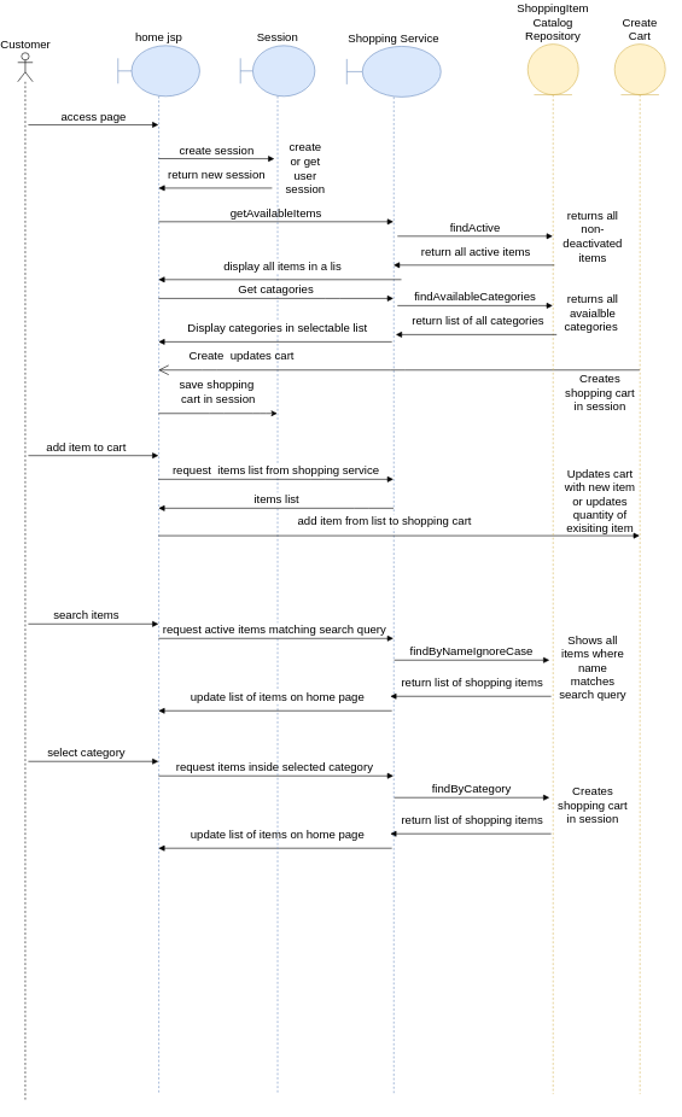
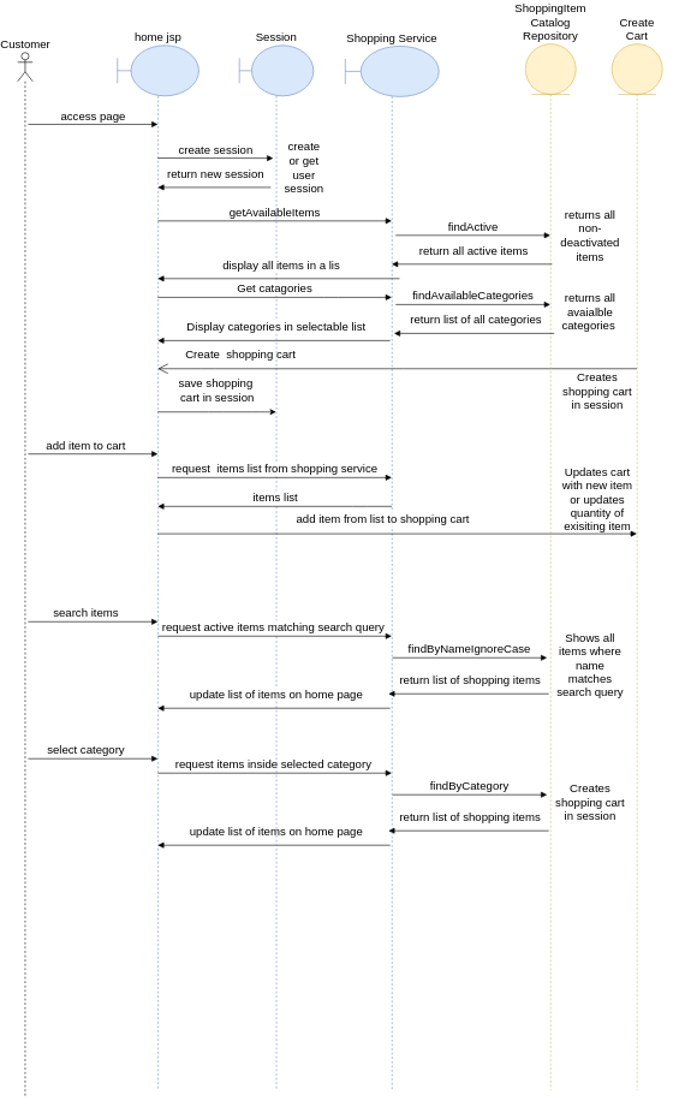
- <mxCell id="15" value="Create&amp;nbsp; updates cart" style="text;html=1;strokeColor=none;fillColor=none;align=center;verticalAlign=middle;whiteSpace=wrap;rounded=0;fontSize=16;" parent="13" vertex="1"><mxGeometry x="-83.09" y="418.43" width="169.59" height="20" as="geometry" /></mxCell>
+ <mxCell id="15" value="Create&amp;nbsp; shopping cart" style="text;html=1;strokeColor=none;fillColor=none;align=center;verticalAlign=middle;whiteSpace=wrap;rounded=0;fontSize=16;" parent="13" vertex="1"><mxGeometry x="-83.09" y="418.43" width="169.59" height="20" as="geometry" /></mxCell>
